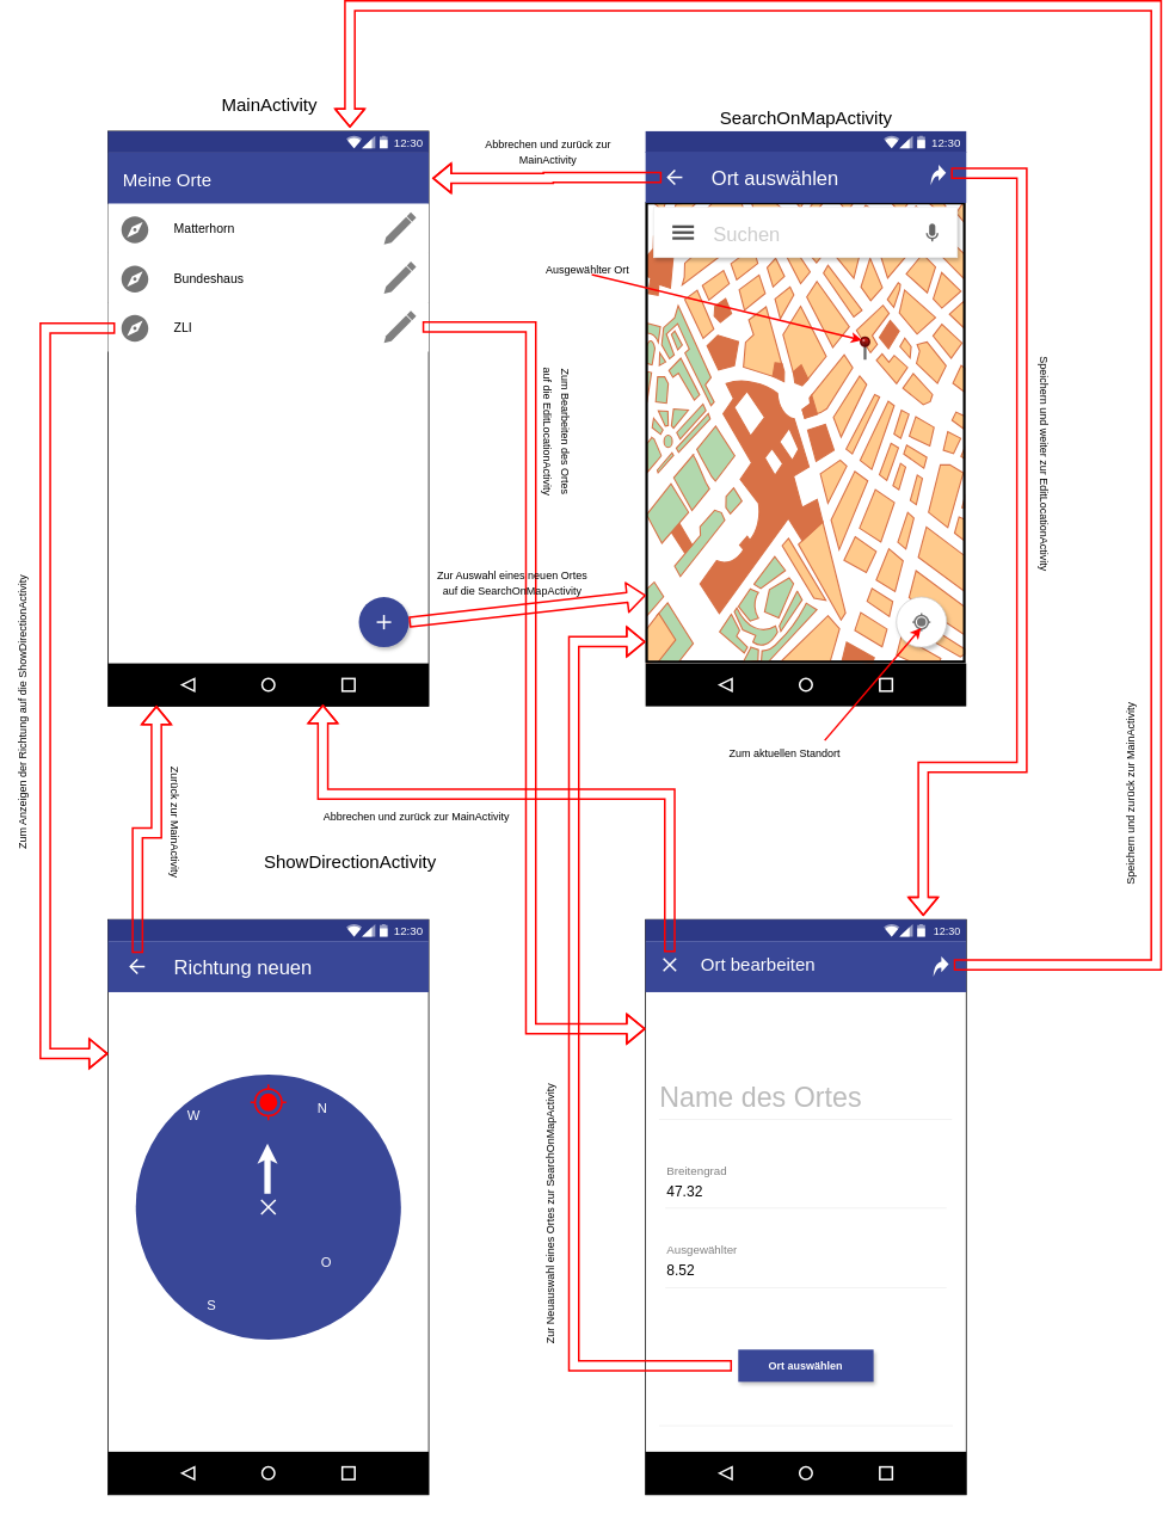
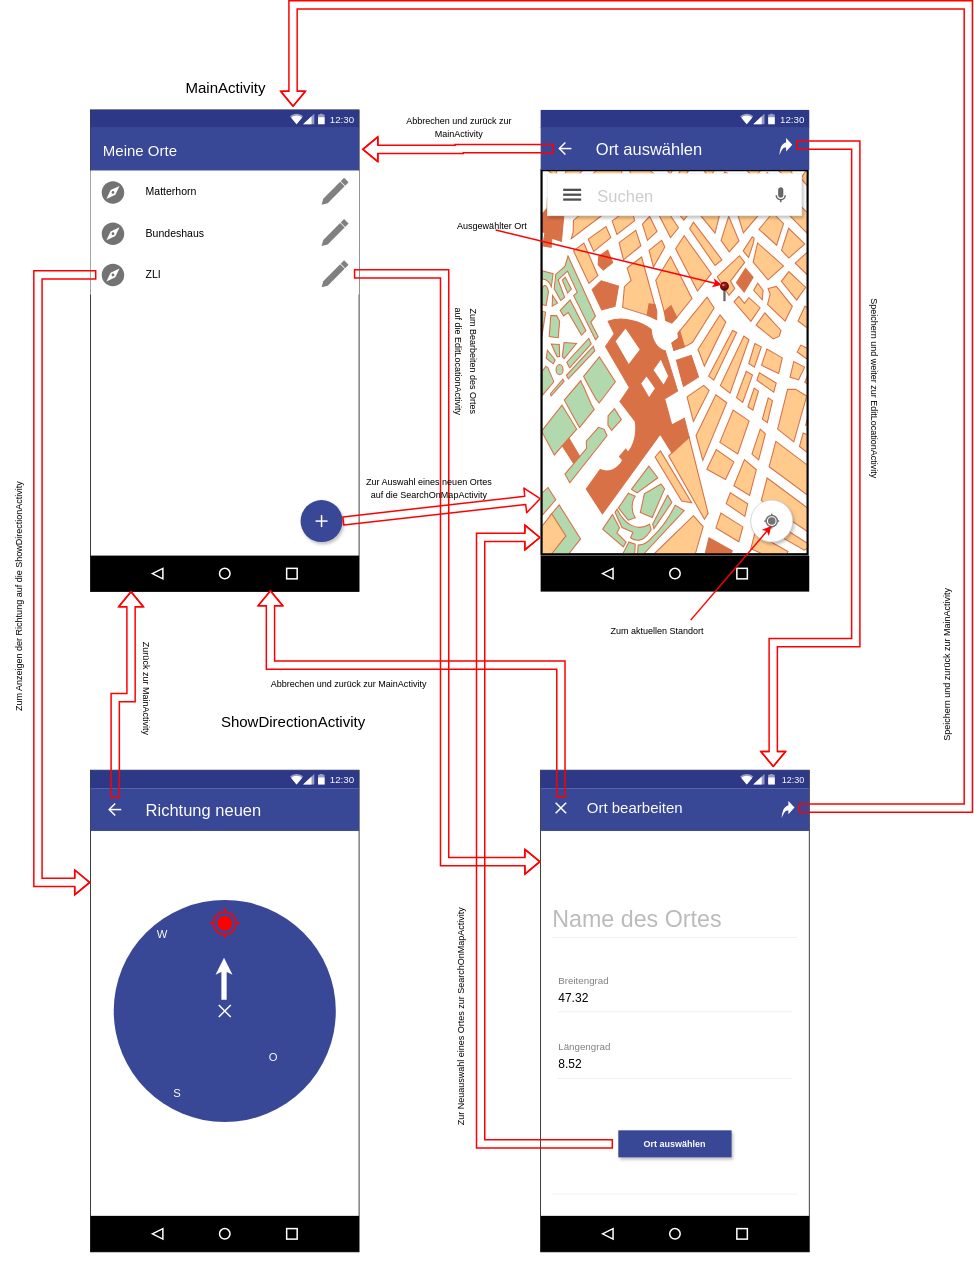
- <mxCell id="87" value="SearchOnMapActivity" style="text;html=1;align=center;verticalAlign=middle;resizable=0;points=[];autosize=1;fontSize=20;" vertex="1" parent="1"><mxGeometry x="794" y="35" width="210" height="30" as="geometry" /></mxCell>
- <mxCell id="76" value="N" style="text;verticalAlign=middle;align=center;fontColor=#ffffff;fontSize=15;" vertex="1" parent="63"><mxGeometry x="215" y="190" width="49" height="40" as="geometry" /></mxCell>
- <mxCell id="19" value="Ausgewählter" style="text;spacingLeft=16;fontColor=#808080;fontSize=13;spacingTop=6;resizeWidth=1;" vertex="1" parent="2"><mxGeometry x="5.99" y="349" width="346" height="30" as="geometry" /></mxCell>
+ <mxCell id="19" value="Längengrad" style="text;spacingLeft=16;fontColor=#808080;fontSize=13;spacingTop=6;resizeWidth=1;" vertex="1" parent="2"><mxGeometry x="5.99" y="349" width="346" height="30" as="geometry" /></mxCell>
